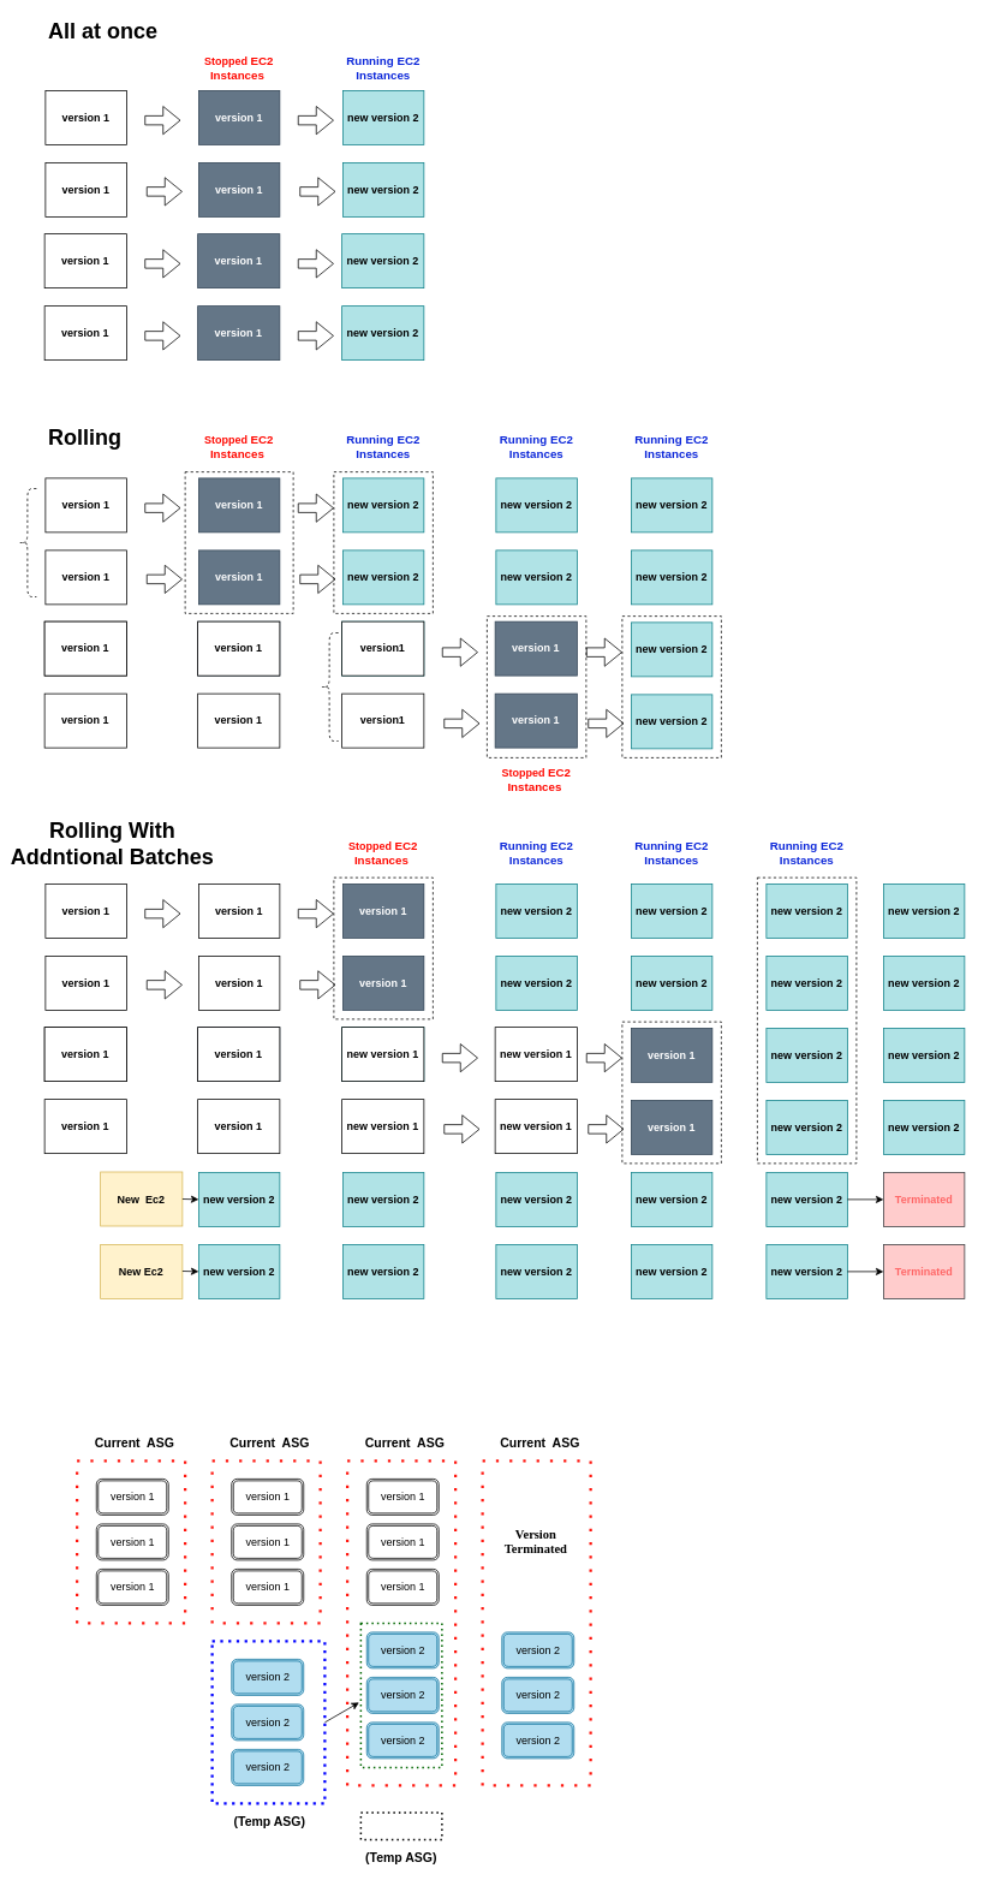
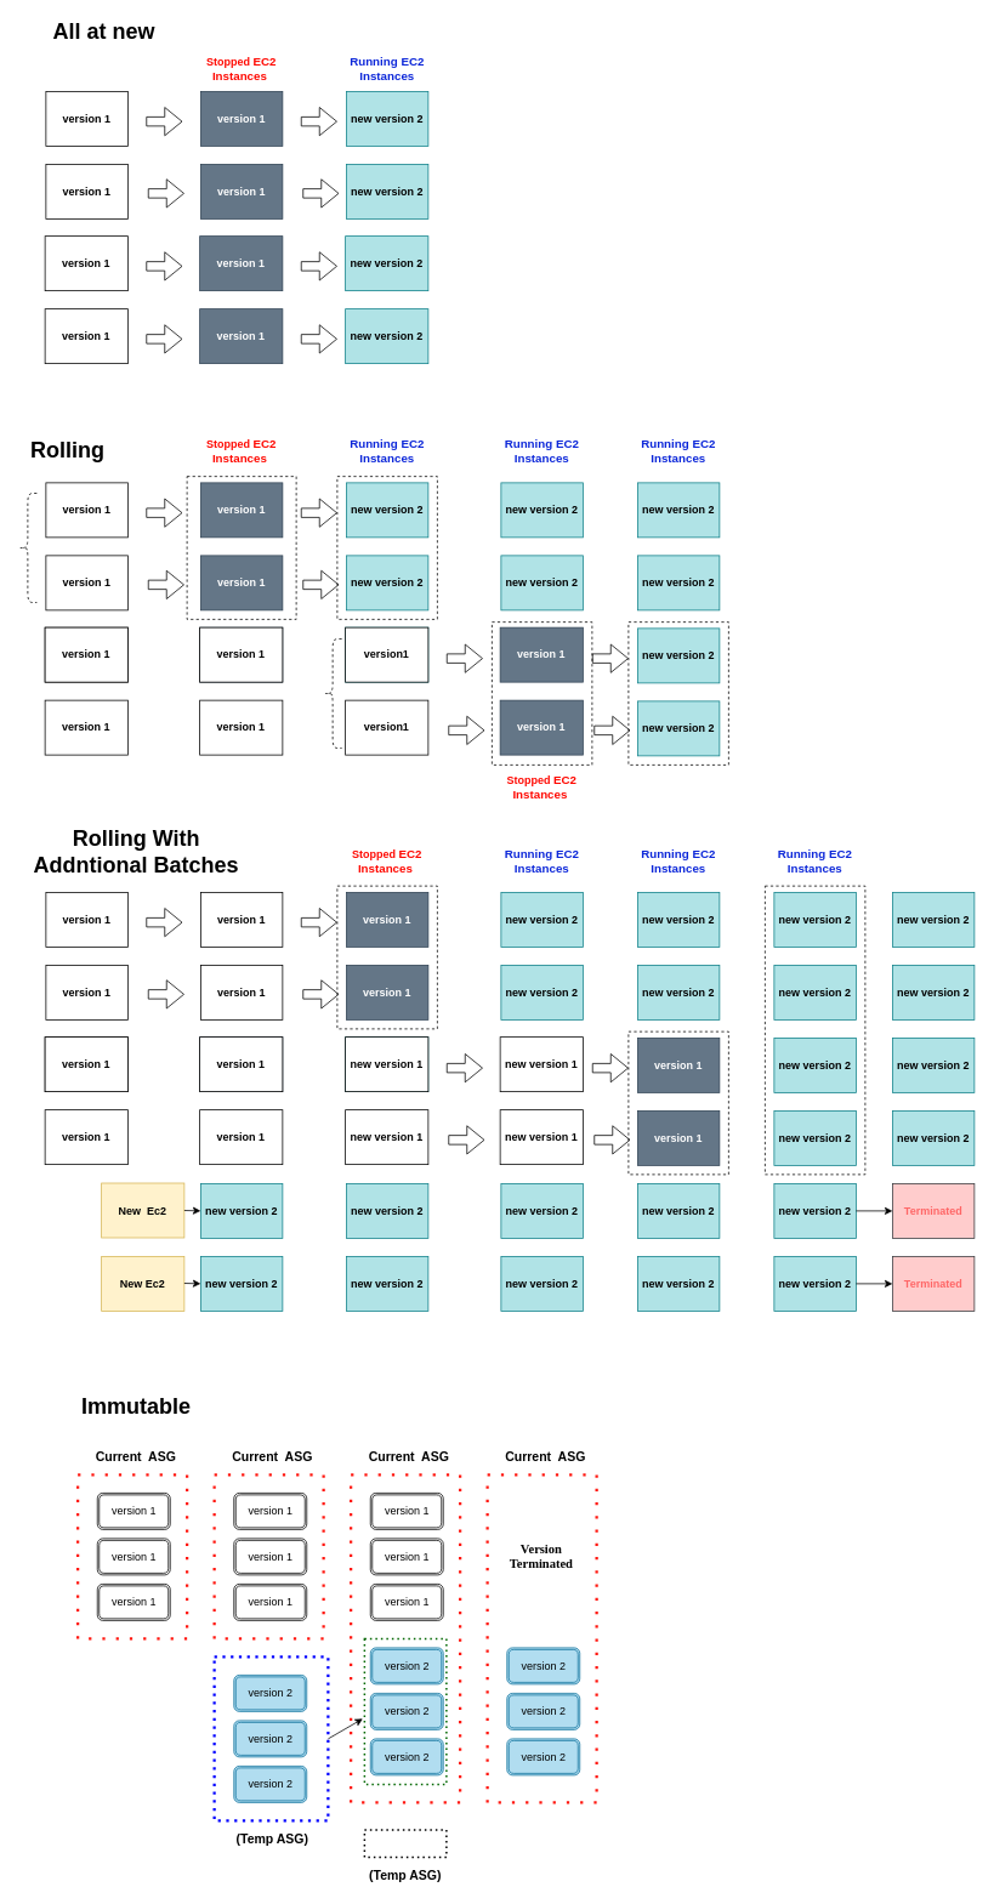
- <mxCell id="23" value="&amp;nbsp;All at once&amp;nbsp;" style="text;html=1;strokeColor=none;fillColor=none;align=center;verticalAlign=middle;whiteSpace=wrap;rounded=0;fontStyle=1;fontSize=24;" parent="1" vertex="1"><mxGeometry x="29" y="20" width="170" height="30" as="geometry" /></mxCell>
+ <mxCell id="23" value="&amp;nbsp;All at new&amp;nbsp;" style="text;html=1;strokeColor=none;fillColor=none;align=center;verticalAlign=middle;whiteSpace=wrap;rounded=0;fontStyle=1;fontSize=24;" parent="1" vertex="1"><mxGeometry x="29" y="20" width="170" height="30" as="geometry" /></mxCell>
- <mxCell id="39" value="Rolling" style="text;html=1;strokeColor=none;fillColor=none;align=center;verticalAlign=middle;whiteSpace=wrap;rounded=0;fontStyle=1;fontSize=24;" parent="1" vertex="1"><mxGeometry x="29" y="470" width="130" height="30" as="geometry" /></mxCell>
+ <mxCell id="39" value="Rolling" style="text;html=1;strokeColor=none;fillColor=none;align=center;verticalAlign=middle;whiteSpace=wrap;rounded=0;fontStyle=1;fontSize=24;" parent="1" vertex="1"><mxGeometry x="9" y="480" width="130" height="30" as="geometry" /></mxCell>
- <mxCell id="85" value="Rolling With Addntional Batches" style="text;html=1;strokeColor=none;fillColor=none;align=center;verticalAlign=middle;whiteSpace=wrap;rounded=0;fontStyle=1;fontSize=24;" parent="1" vertex="1"><mxGeometry x="4" y="920" width="241" height="30" as="geometry" /></mxCell>
+ <mxCell id="85" value="Rolling With Addntional Batches" style="text;html=1;strokeColor=none;fillColor=none;align=center;verticalAlign=middle;whiteSpace=wrap;rounded=0;fontStyle=1;fontSize=24;" parent="1" vertex="1"><mxGeometry x="29" y="920" width="241" height="30" as="geometry" /></mxCell>
+ <mxCell id="135" value="Immutable" style="text;html=1;strokeColor=none;fillColor=none;align=center;verticalAlign=middle;whiteSpace=wrap;rounded=0;fontStyle=1;fontSize=24;" vertex="1" parent="1"><mxGeometry x="29" y="1530" width="241" height="30" as="geometry" /></mxCell>
